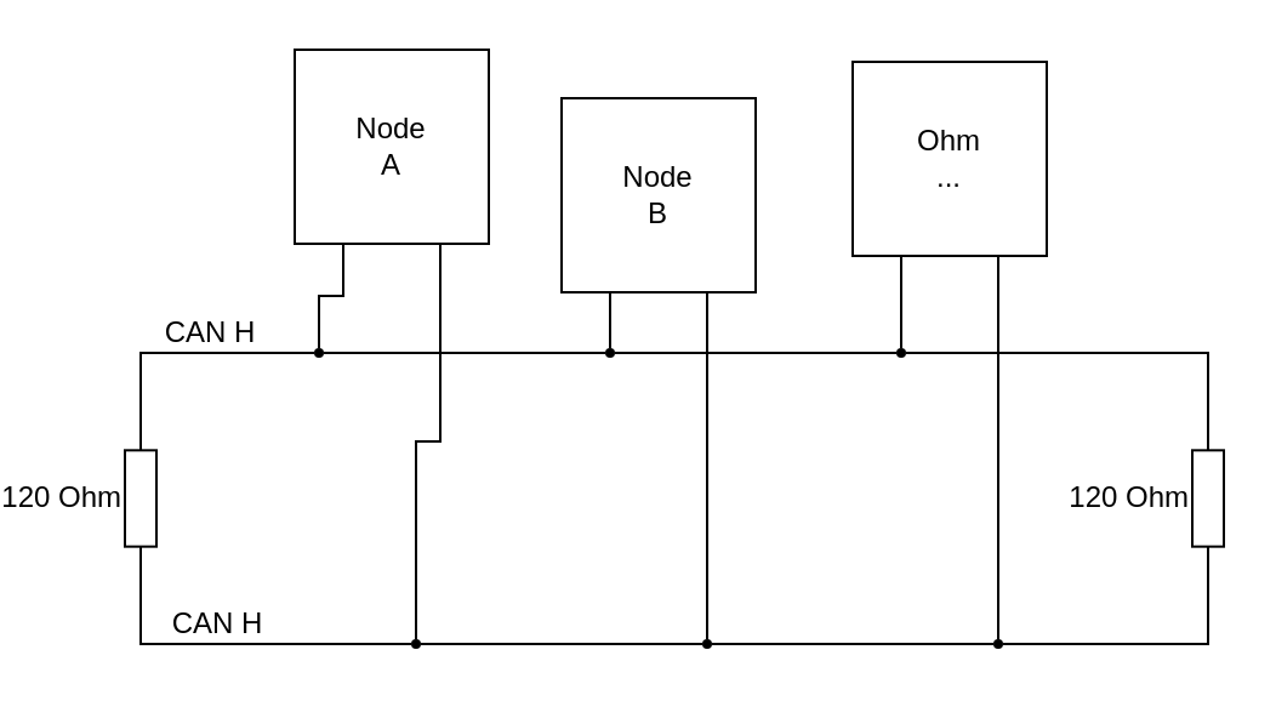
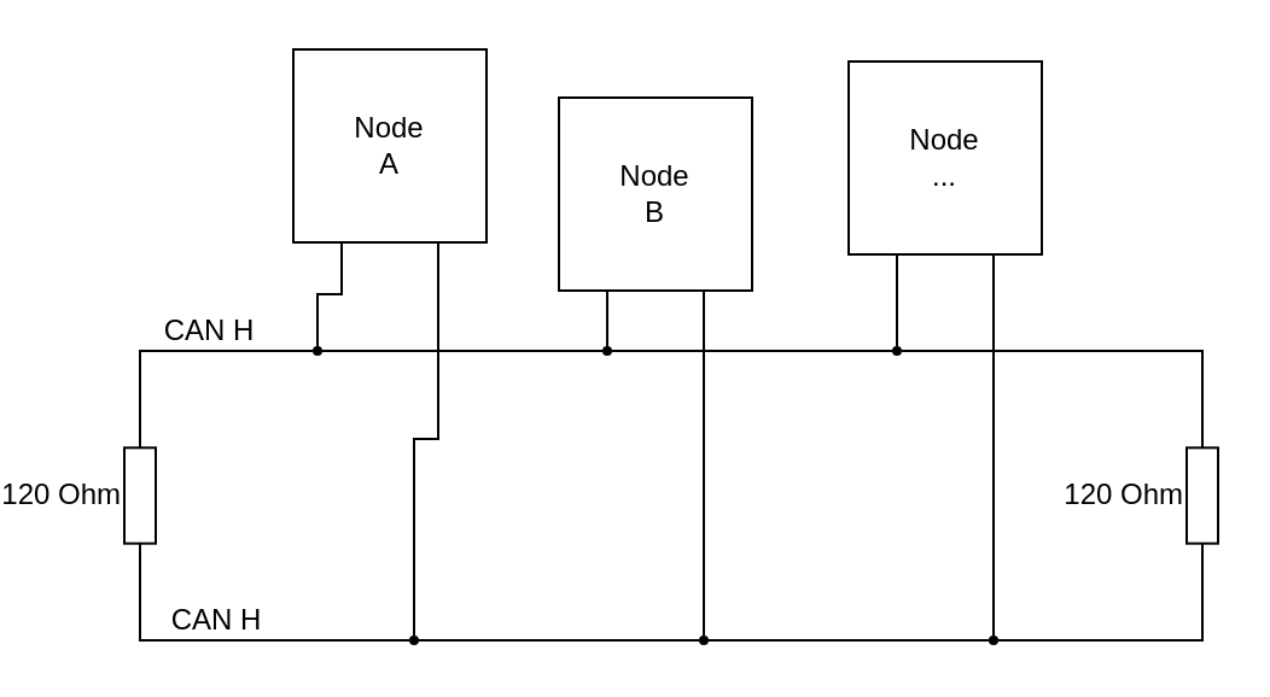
- <mxCell id="12" value="Ohm&lt;br&gt;..." style="rounded=0;whiteSpace=wrap;html=1;" vertex="1" parent="1"><mxGeometry x="320" y="25" width="80" height="80" as="geometry" /></mxCell>
+ <mxCell id="12" value="Node&lt;br&gt;..." style="rounded=0;whiteSpace=wrap;html=1;" vertex="1" parent="1"><mxGeometry x="320" y="25" width="80" height="80" as="geometry" /></mxCell>
